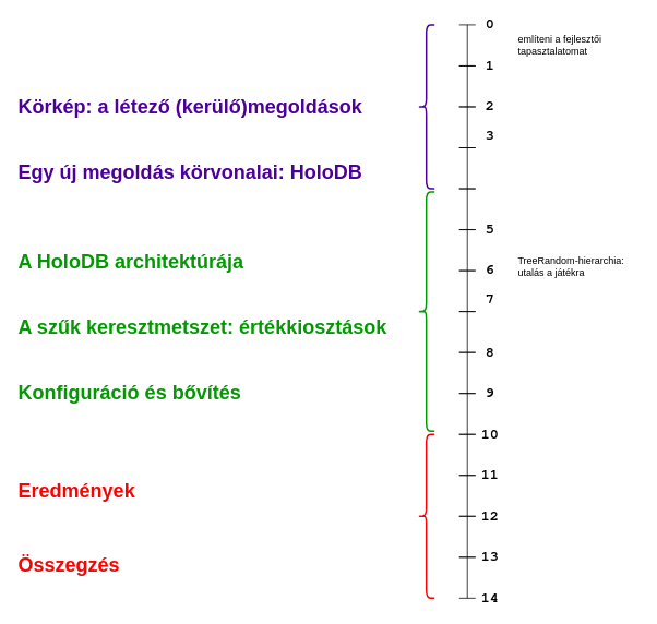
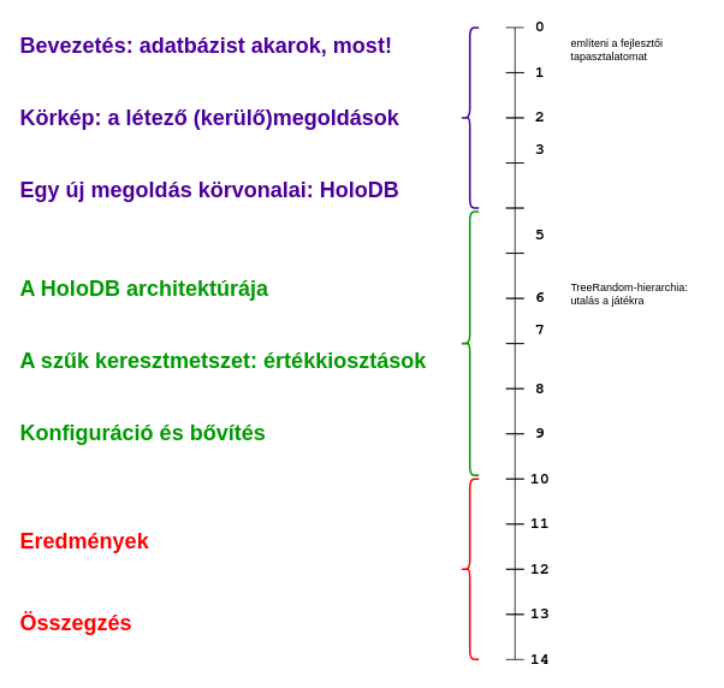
+ <mxCell id="30" value="Bevezetés: adatbázist akarok, most!" style="text;strokeColor=none;fillColor=none;html=1;fontSize=24;fontStyle=1;verticalAlign=middle;align=left;fontColor=#4C0099;" vertex="1" parent="1"><mxGeometry x="20" y="30" width="480" height="40" as="geometry" /></mxCell>
- <mxCell id="18" value="5" style="text;html=1;strokeColor=none;fillColor=none;align=center;verticalAlign=middle;whiteSpace=wrap;rounded=0;fontFamily=FreeMono;fontStyle=1;fontSize=18;" vertex="1" parent="1"><mxGeometry x="586" y="270" width="24" height="20" as="geometry" /></mxCell>
+ <mxCell id="18" value="5" style="text;html=1;strokeColor=none;fillColor=none;align=center;verticalAlign=middle;whiteSpace=wrap;rounded=0;fontFamily=FreeMono;fontStyle=1;fontSize=18;" vertex="1" parent="1"><mxGeometry x="586" y="250" width="24" height="20" as="geometry" /></mxCell>
